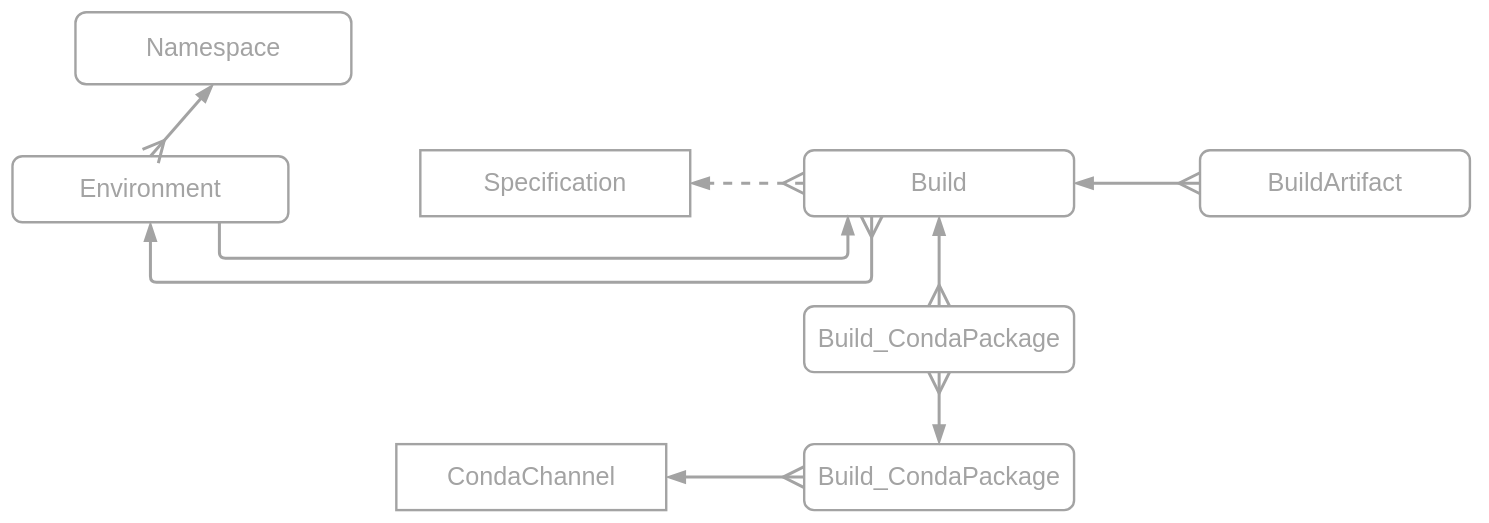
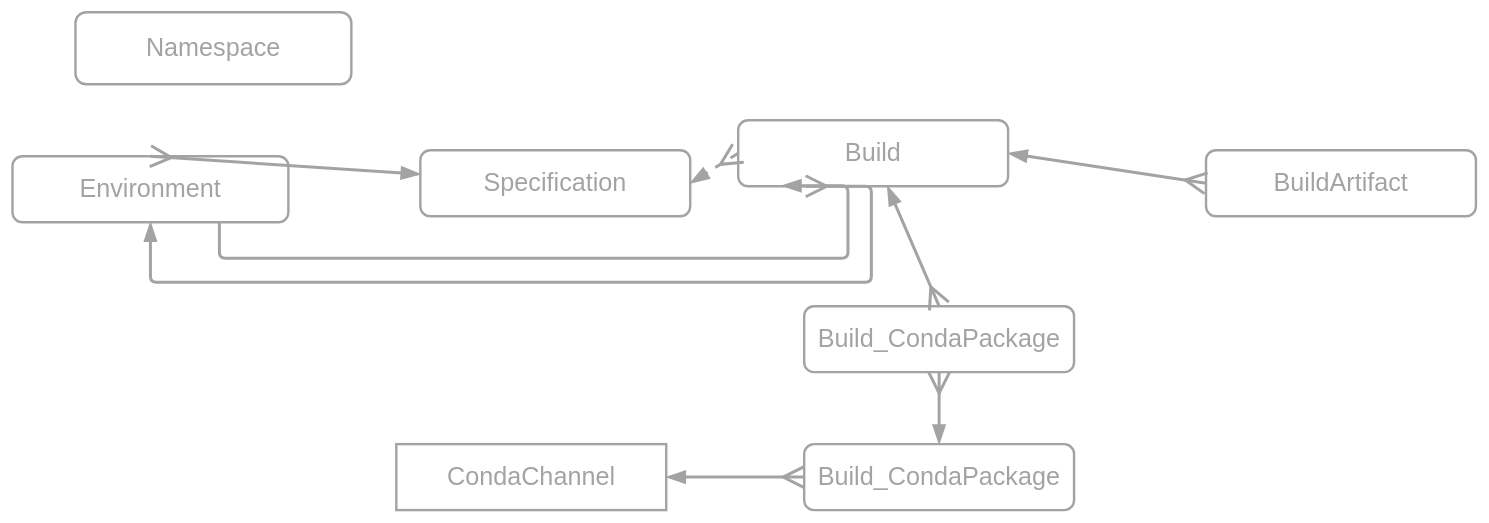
- <mxCell id="12" value="" style="endArrow=blockThin;html=1;rounded=0;fontSize=42;fontColor=#A3A3A3;exitX=0.5;exitY=0;exitDx=0;exitDy=0;entryX=0.5;entryY=1;entryDx=0;entryDy=0;strokeColor=#A3A3A3;endFill=1;startSize=29;endSize=20;strokeWidth=5;startArrow=ERmany;startFill=0;targetPerimeterSpacing=0;sourcePerimeterSpacing=0;" edge="1" parent="1" source="4" target="2"><mxGeometry width="50" height="50" relative="1" as="geometry"><mxPoint x="930" y="570" as="sourcePoint" /><mxPoint x="980" y="520" as="targetPoint" /></mxGeometry></mxCell>
+ <mxCell id="12" value="" style="endArrow=blockThin;html=1;rounded=0;fontSize=42;fontColor=#A3A3A3;exitX=0.5;exitY=0;exitDx=0;exitDy=0;strokeColor=#A3A3A3;endFill=1;startSize=29;endSize=20;strokeWidth=5;startArrow=ERmany;startFill=0;targetPerimeterSpacing=0;sourcePerimeterSpacing=0;" edge="1" parent="1" source="4" target="5"><mxGeometry width="50" height="50" relative="1" as="geometry"><mxPoint x="930" y="570" as="sourcePoint" /><mxPoint x="980" y="520" as="targetPoint" /></mxGeometry></mxCell>
- <mxCell id="5" value="&lt;font style=&quot;font-size: 42px;&quot;&gt;Specification&lt;/font&gt;" style="whiteSpace=wrap;html=1;strokeColor=#A3A3A3;fontSize=42;labelBackgroundColor=none;fillColor=none;strokeWidth=4;fontColor=#A3A3A3;verticalAlign=middle;rounded=0;" vertex="1" parent="1"><mxGeometry x="700" y="250" width="450" height="110" as="geometry" /></mxCell>
+ <mxCell id="5" value="&lt;font style=&quot;font-size: 42px;&quot;&gt;Specification&lt;/font&gt;" style="rounded=1;whiteSpace=wrap;html=1;strokeColor=#A3A3A3;fontSize=42;labelBackgroundColor=none;fillColor=none;strokeWidth=4;fontColor=#A3A3A3;verticalAlign=middle;" vertex="1" parent="1"><mxGeometry x="700" y="250" width="450" height="110" as="geometry" /></mxCell>
- <mxCell id="7" value="&lt;font style=&quot;font-size: 42px;&quot;&gt;Build&lt;/font&gt;" style="rounded=1;whiteSpace=wrap;html=1;strokeColor=#A3A3A3;fontSize=42;labelBackgroundColor=none;fillColor=none;strokeWidth=4;fontColor=#A3A3A3;verticalAlign=middle;" vertex="1" parent="1"><mxGeometry x="1340" y="250" width="450" height="110" as="geometry" /></mxCell>
+ <mxCell id="7" value="&lt;font style=&quot;font-size: 42px;&quot;&gt;Build&lt;/font&gt;" style="rounded=1;whiteSpace=wrap;html=1;strokeColor=#A3A3A3;fontSize=42;labelBackgroundColor=none;fillColor=none;strokeWidth=4;fontColor=#A3A3A3;verticalAlign=middle;" vertex="1" parent="1"><mxGeometry x="1230" y="200" width="450" height="110" as="geometry" /></mxCell>
- <mxCell id="8" value="&lt;font style=&quot;font-size: 42px;&quot;&gt;BuildArtifact&lt;/font&gt;" style="rounded=1;whiteSpace=wrap;html=1;strokeColor=#A3A3A3;fontSize=42;labelBackgroundColor=none;fillColor=none;strokeWidth=4;fontColor=#A3A3A3;verticalAlign=middle;" vertex="1" parent="1"><mxGeometry x="2000" y="250" width="450" height="110" as="geometry" /></mxCell>
+ <mxCell id="8" value="&lt;font style=&quot;font-size: 42px;&quot;&gt;BuildArtifact&lt;/font&gt;" style="rounded=1;whiteSpace=wrap;html=1;strokeColor=#A3A3A3;fontSize=42;labelBackgroundColor=none;fillColor=none;strokeWidth=4;fontColor=#A3A3A3;verticalAlign=middle;" vertex="1" parent="1"><mxGeometry x="2010" y="250" width="450" height="110" as="geometry" /></mxCell>
